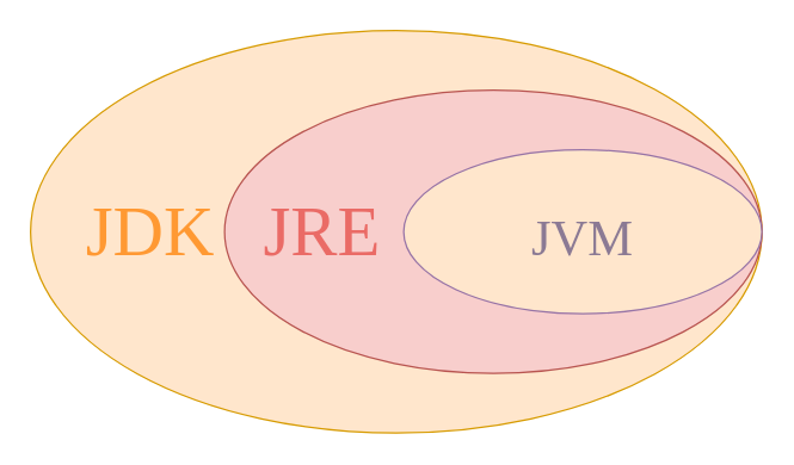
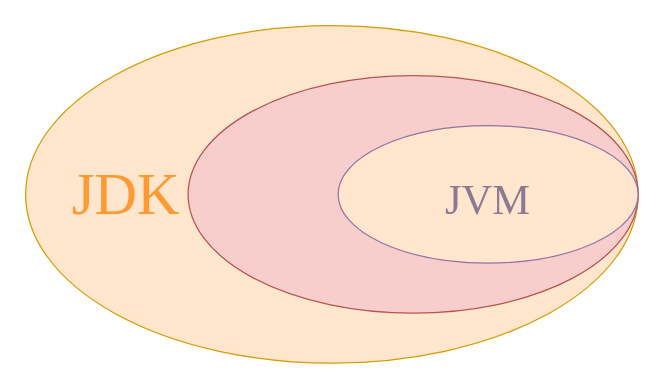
- <mxCell id="6" value="JRE" style="text;html=1;align=center;verticalAlign=middle;resizable=0;points=[];autosize=1;strokeColor=none;fillColor=none;fontSize=47;fontFamily=Comic Sans MS;fontColor=#EA6B66;" vertex="1" parent="1"><mxGeometry x="160" y="120" width="110" height="70" as="geometry" /></mxCell>
